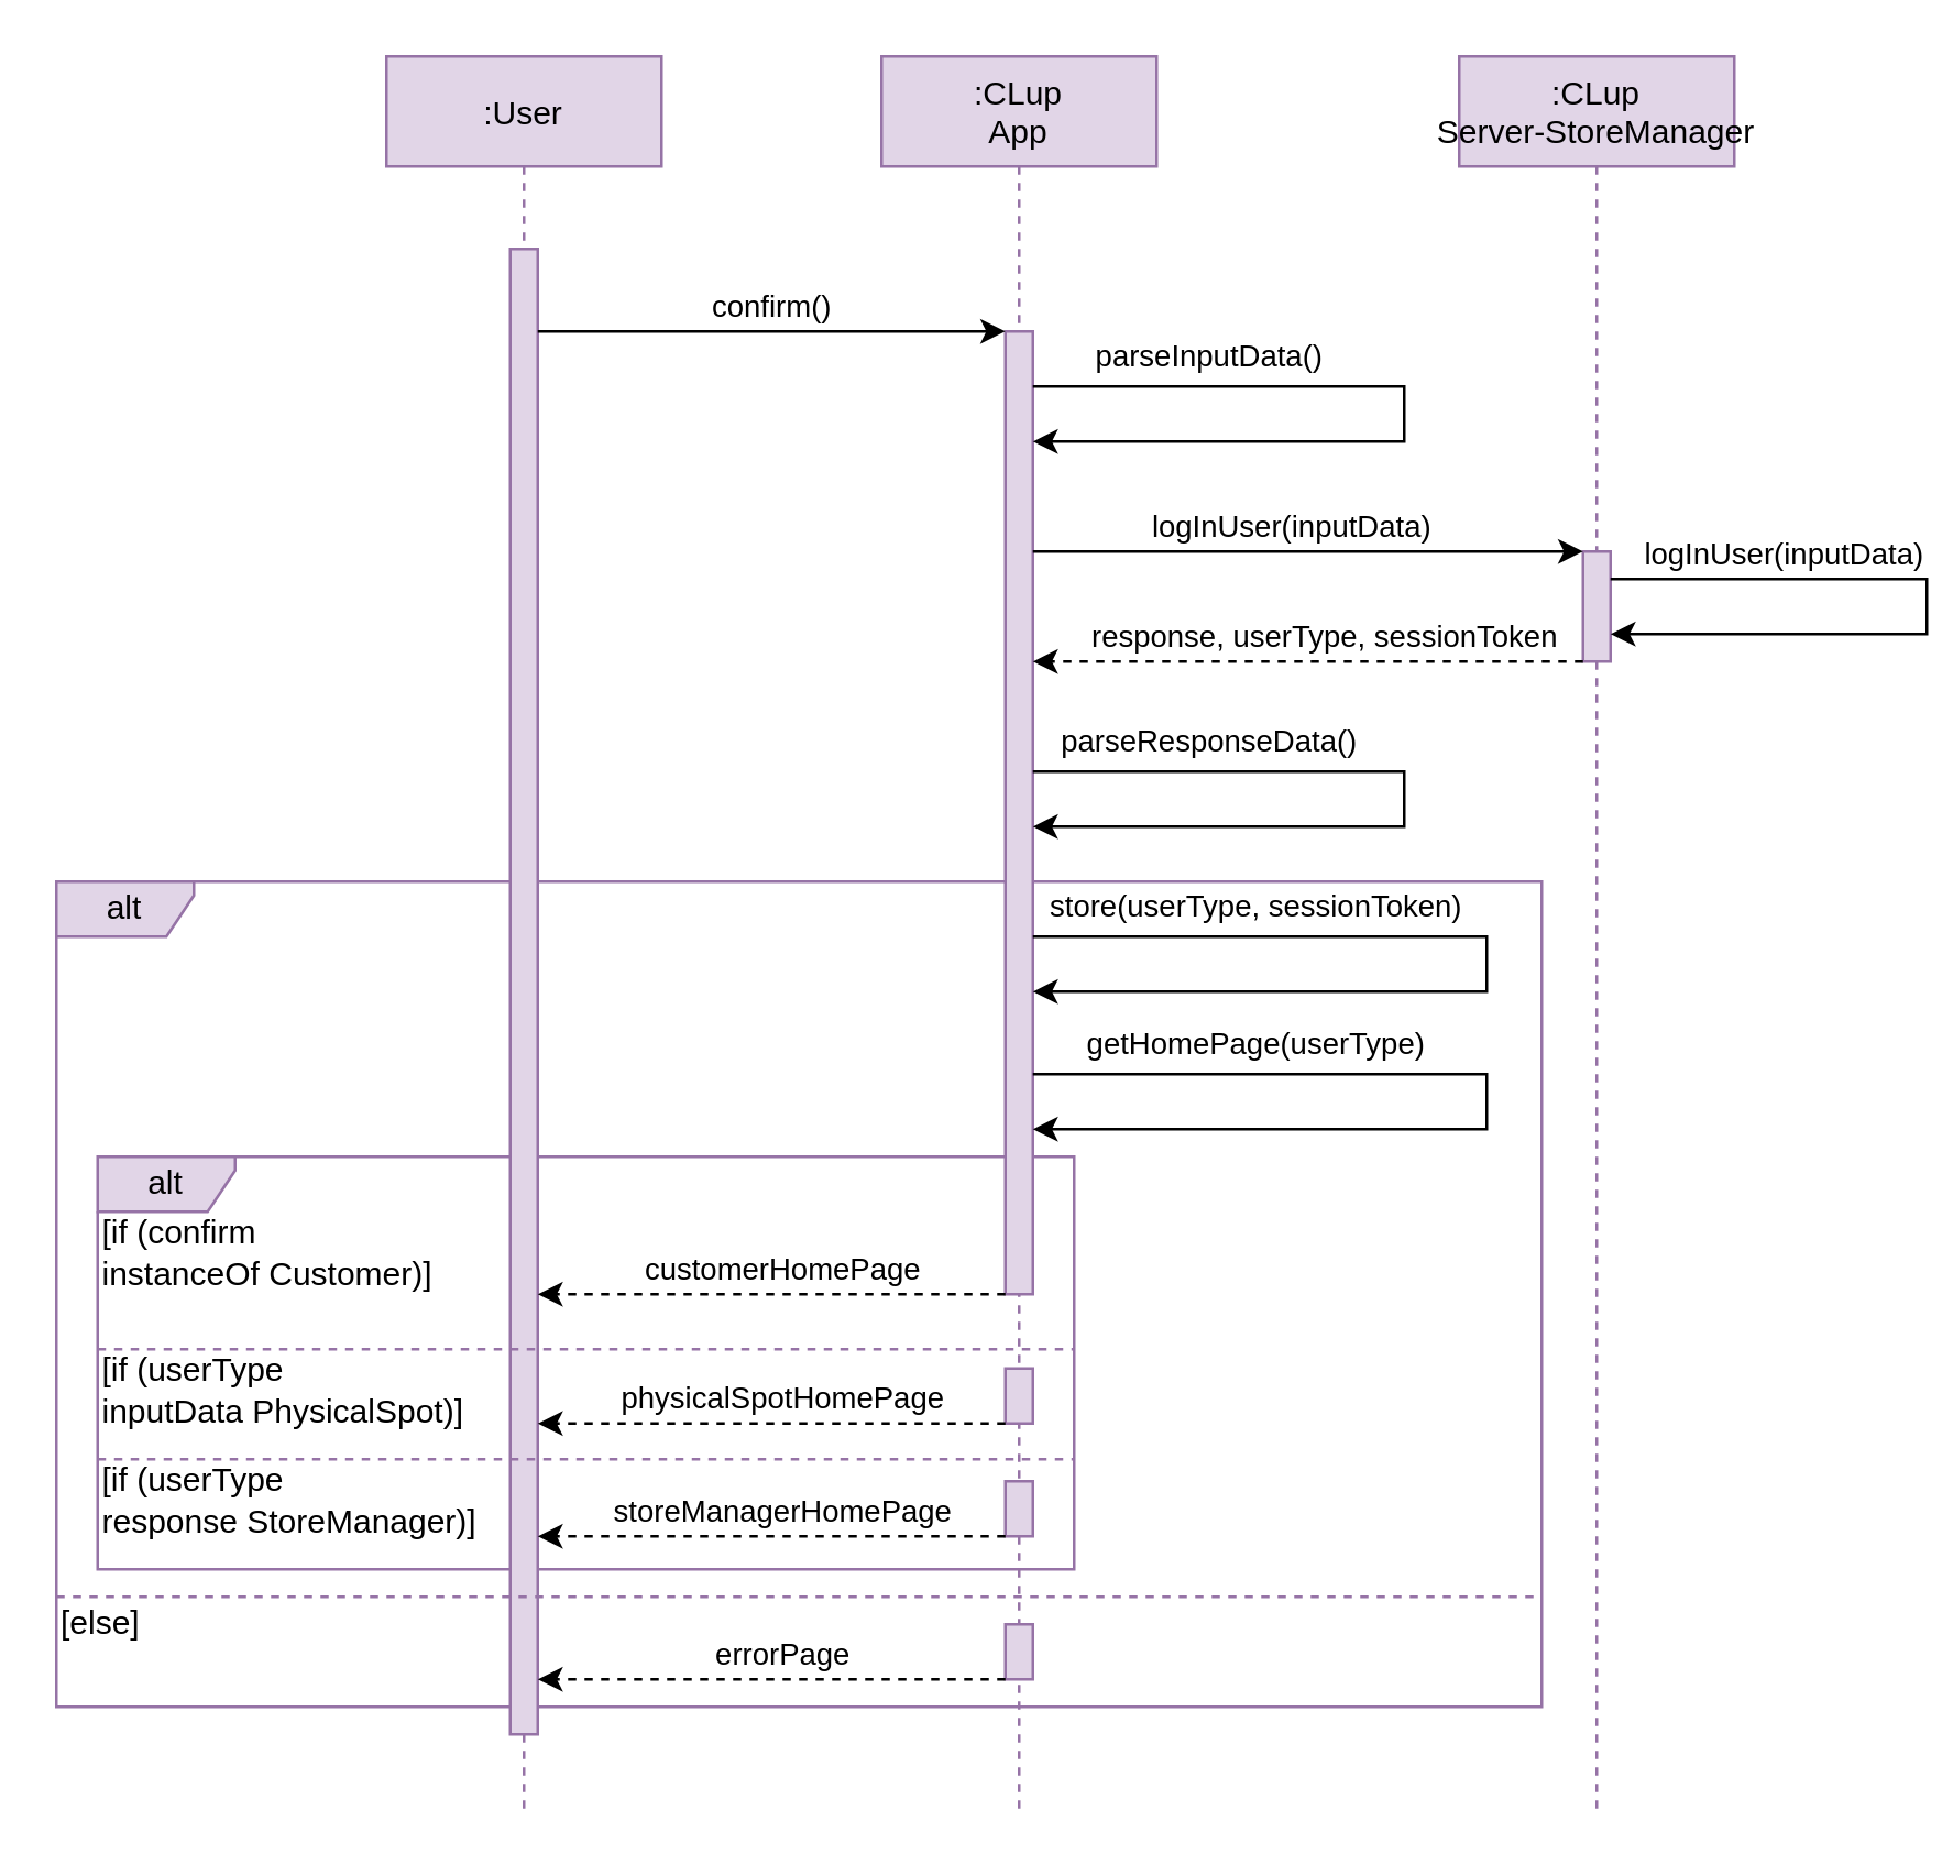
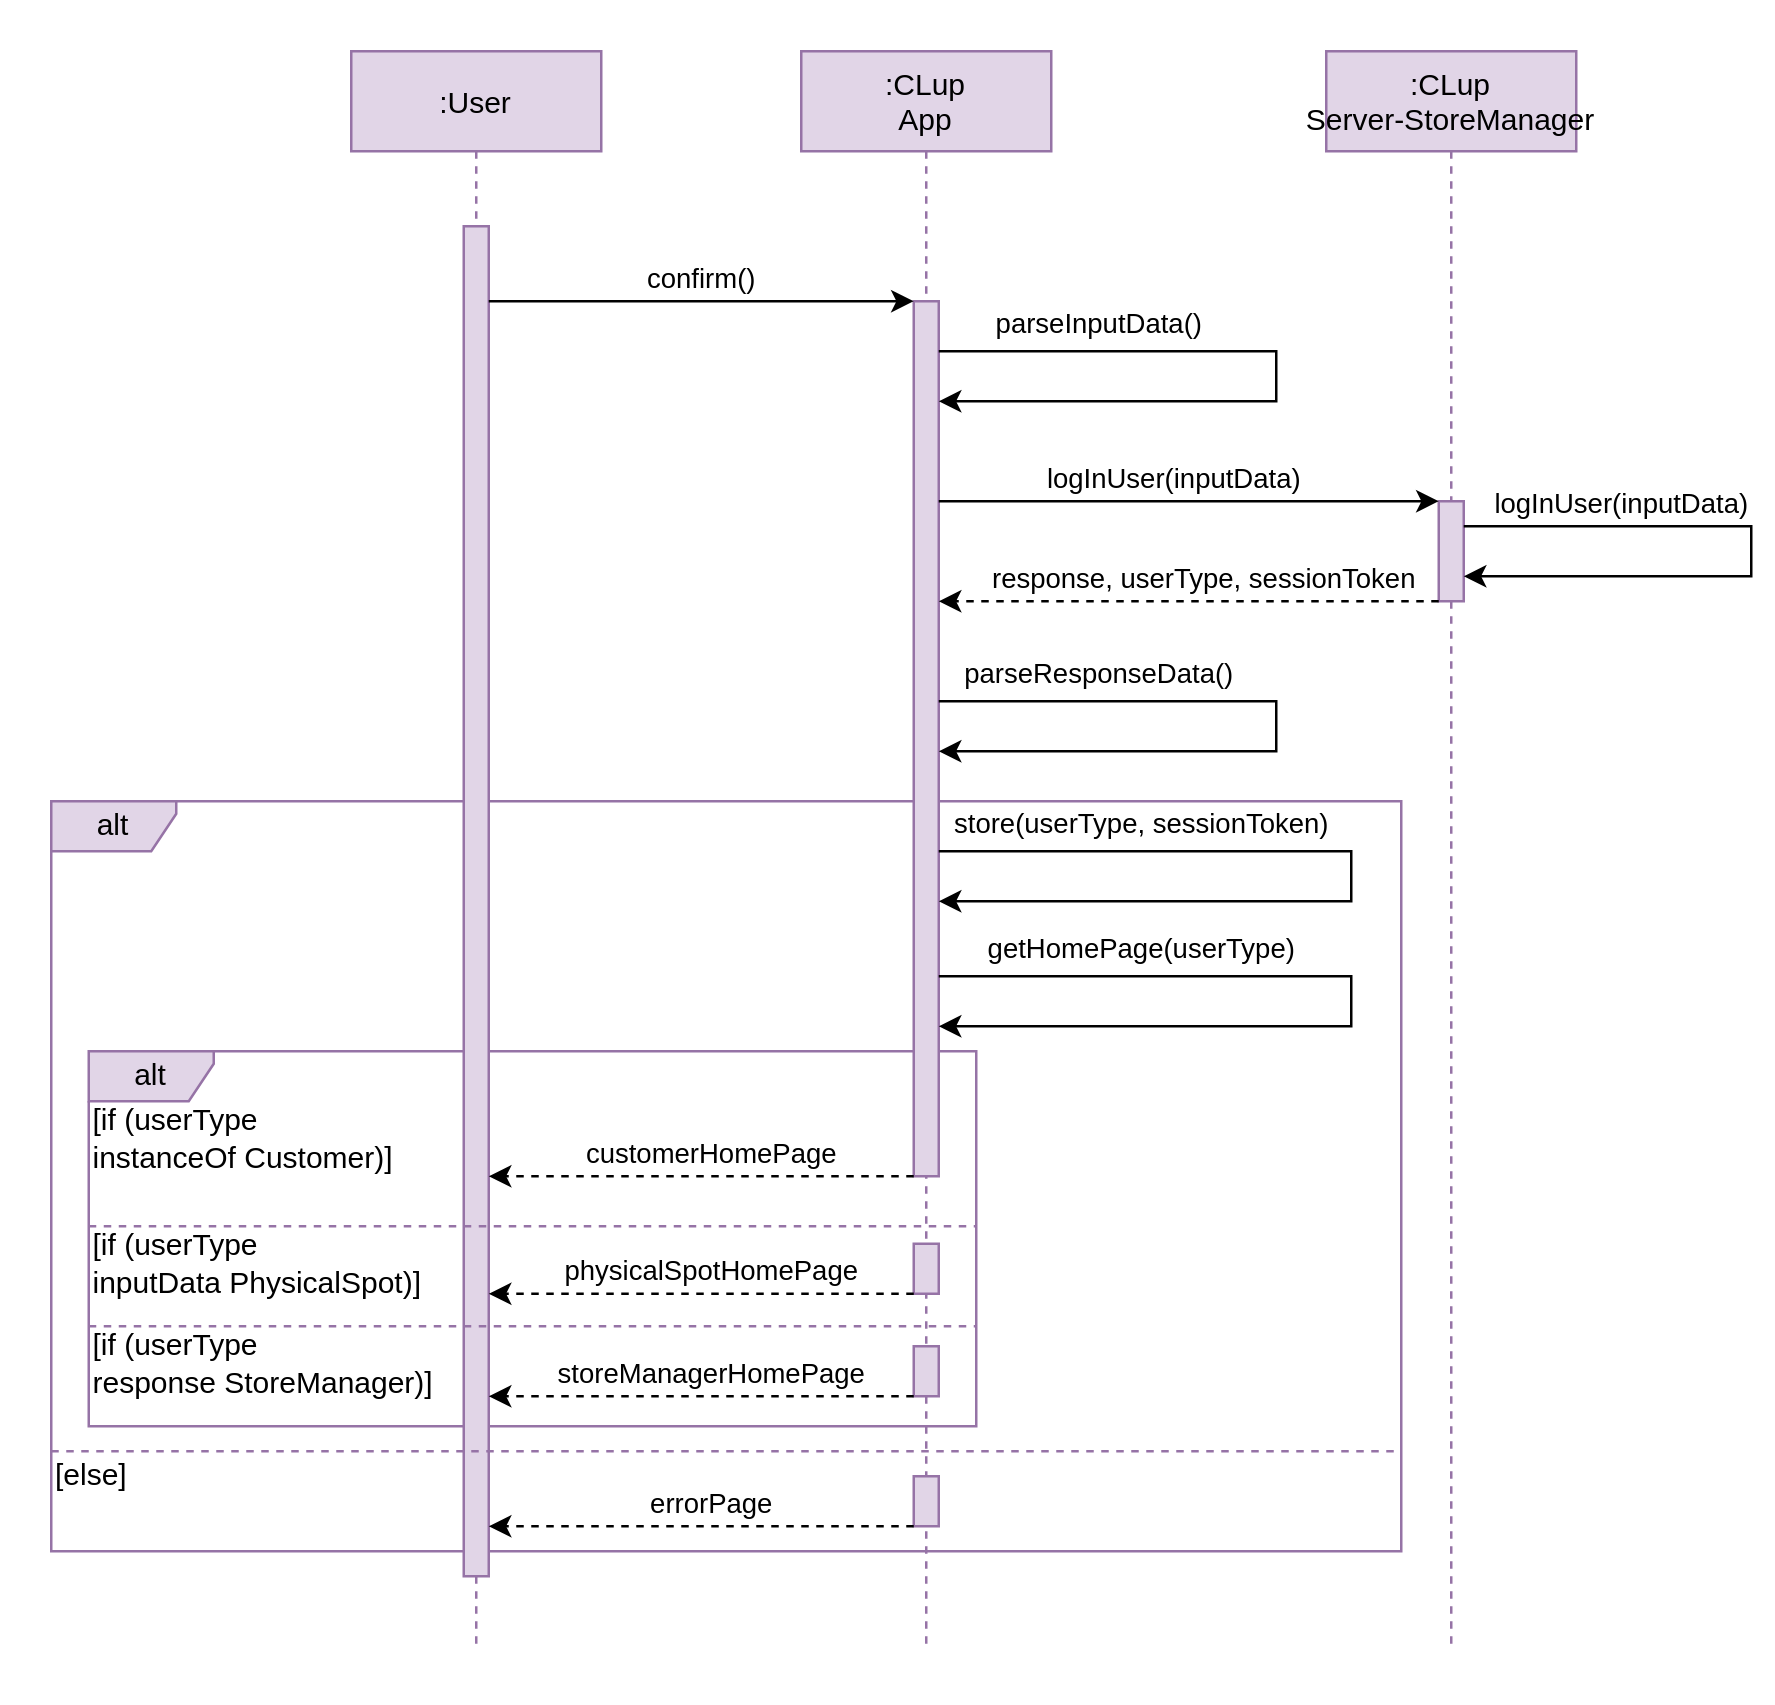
- <mxCell id="39" value="[if (confirm&lt;br&gt;instanceOf Customer)]" style="text;html=1;align=left;verticalAlign=middle;resizable=0;points=[];autosize=1;" vertex="1" parent="1"><mxGeometry x="35" y="440" width="140" height="30" as="geometry" /></mxCell>
+ <mxCell id="39" value="[if (userType&lt;br&gt;instanceOf Customer)]" style="text;html=1;align=left;verticalAlign=middle;resizable=0;points=[];autosize=1;" vertex="1" parent="1"><mxGeometry x="35" y="440" width="140" height="30" as="geometry" /></mxCell>
